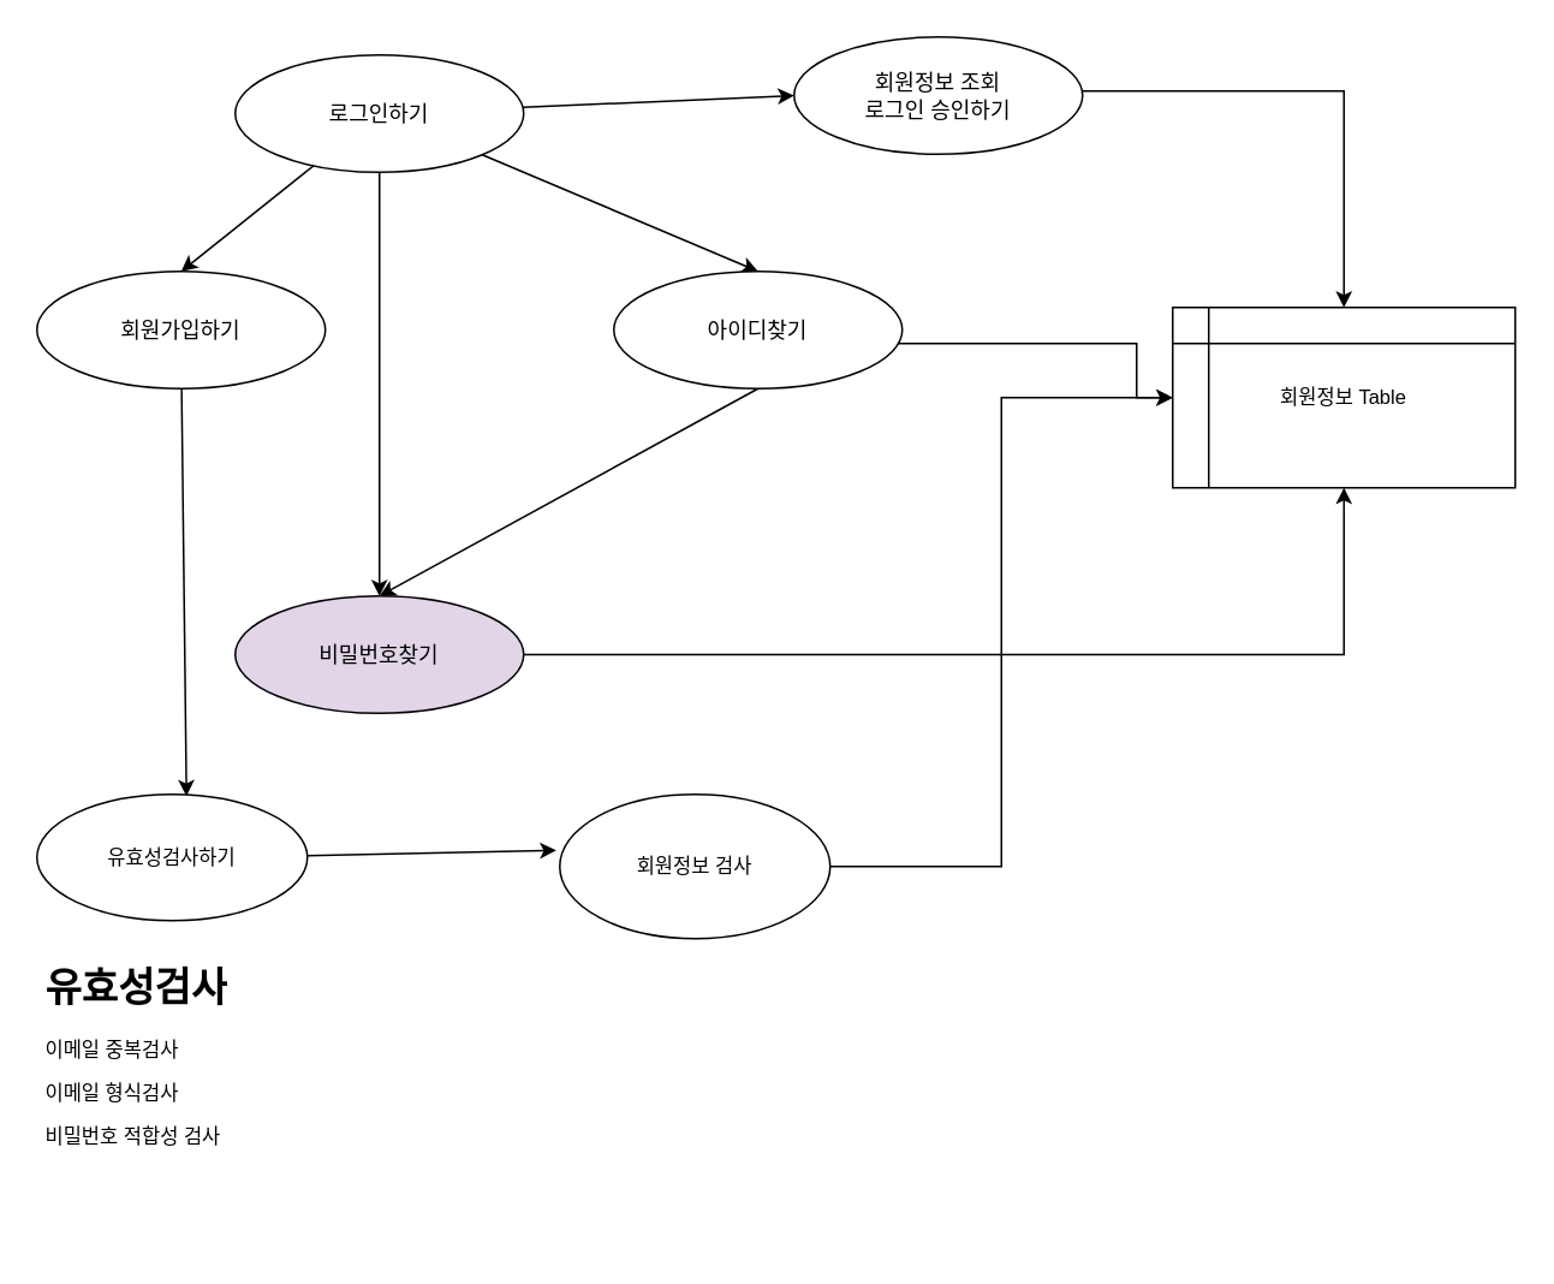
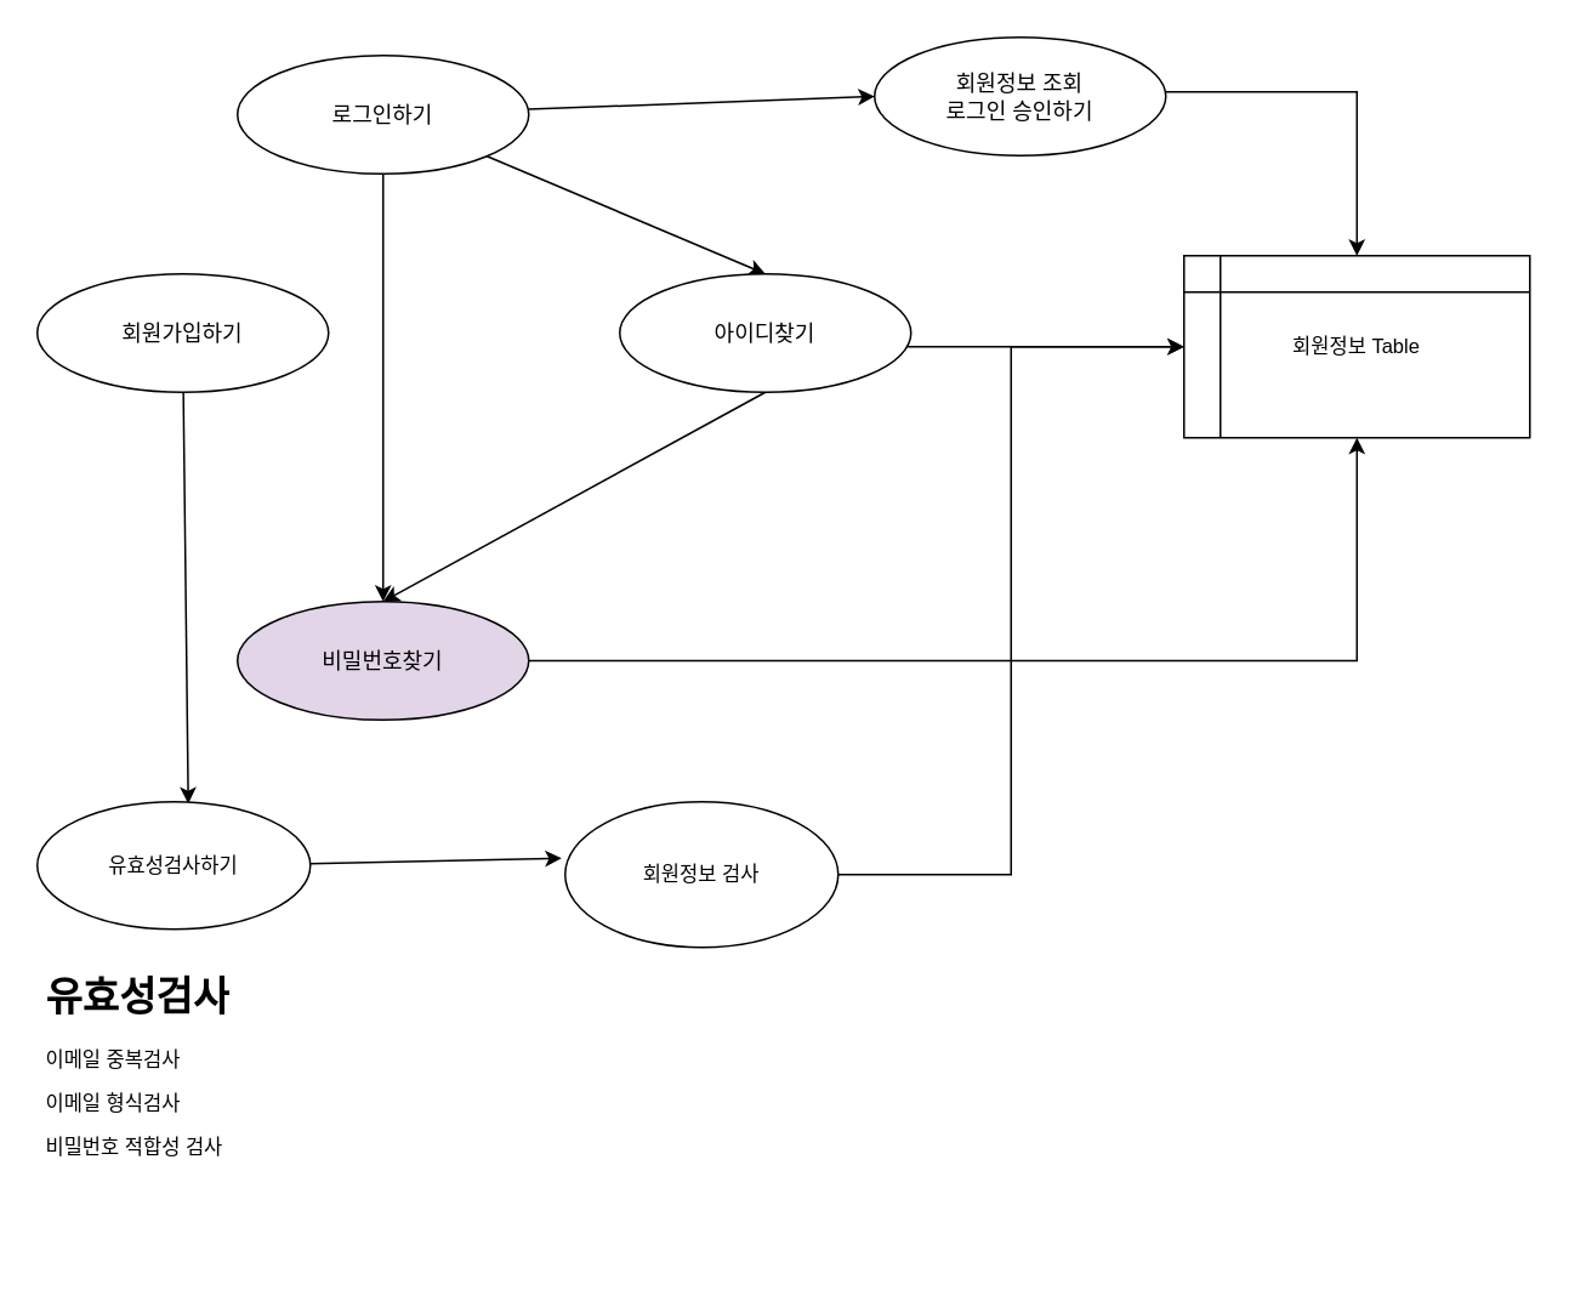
- <mxCell id="21" value="회원정보 조회&lt;br&gt;로그인 승인하기" style="ellipse;whiteSpace=wrap;html=1;" vertex="1" parent="1"><mxGeometry x="440" y="20" width="160" height="65" as="geometry" /></mxCell>
+ <mxCell id="21" value="회원정보 조회&lt;br&gt;로그인 승인하기" style="ellipse;whiteSpace=wrap;html=1;" vertex="1" parent="1"><mxGeometry x="480" y="20" width="160" height="65" as="geometry" /></mxCell>
- <mxCell id="2" style="rounded=0;orthogonalLoop=1;jettySize=auto;html=1;entryX=0.5;entryY=0;entryDx=0;entryDy=0;" edge="1" parent="1" source="6" target="11"><mxGeometry relative="1" as="geometry" /></mxCell>
- <mxCell id="19" value="회원정보 Table" style="shape=internalStorage;whiteSpace=wrap;html=1;backgroundOutline=1;fontFamily=Helvetica;fontSize=11;fontColor=default;" vertex="1" parent="1"><mxGeometry x="650" y="170" width="190" height="100" as="geometry" /></mxCell>
+ <mxCell id="19" value="회원정보 Table" style="shape=internalStorage;whiteSpace=wrap;html=1;backgroundOutline=1;fontFamily=Helvetica;fontSize=11;fontColor=default;" vertex="1" parent="1"><mxGeometry x="650" y="140" width="190" height="100" as="geometry" /></mxCell>
